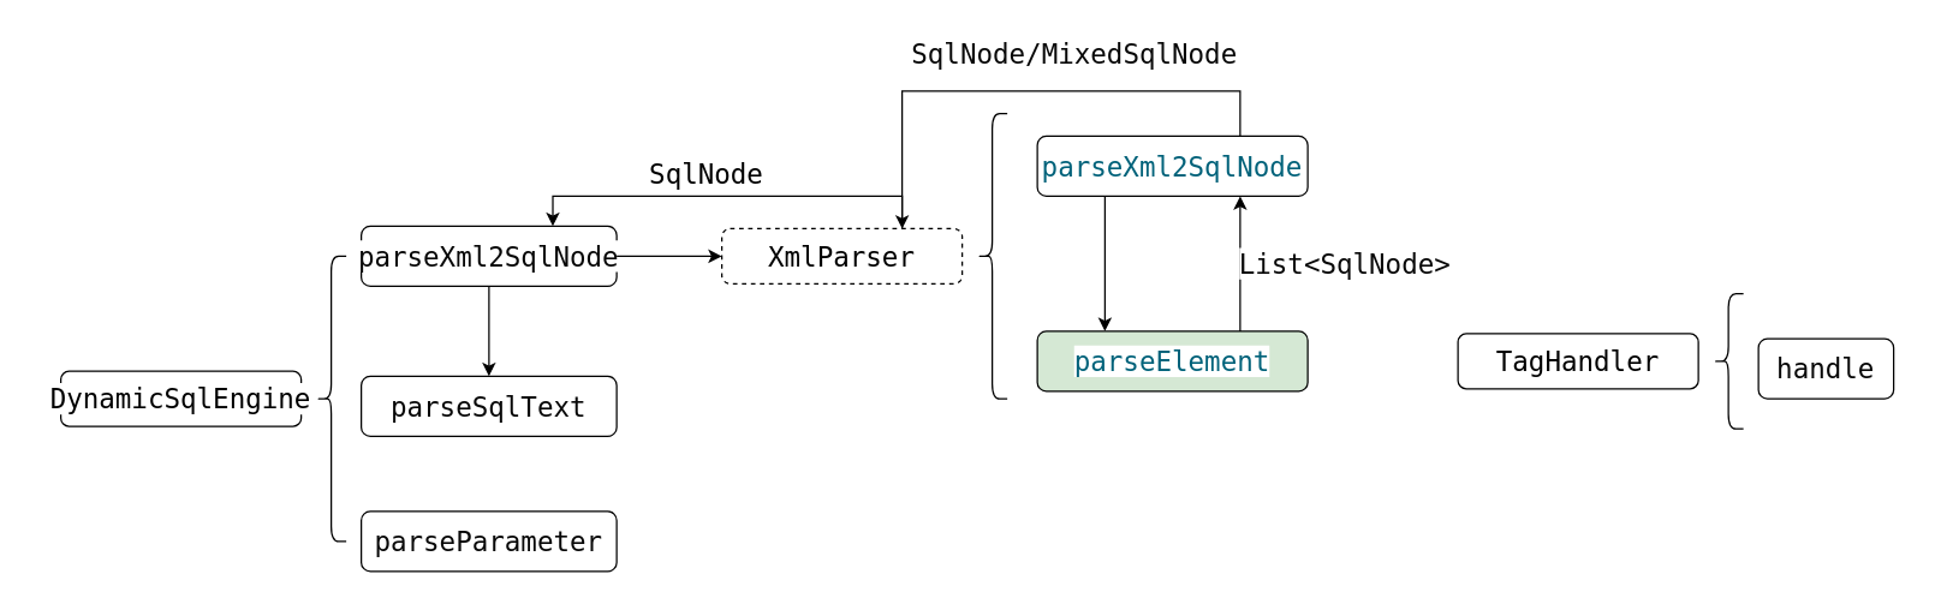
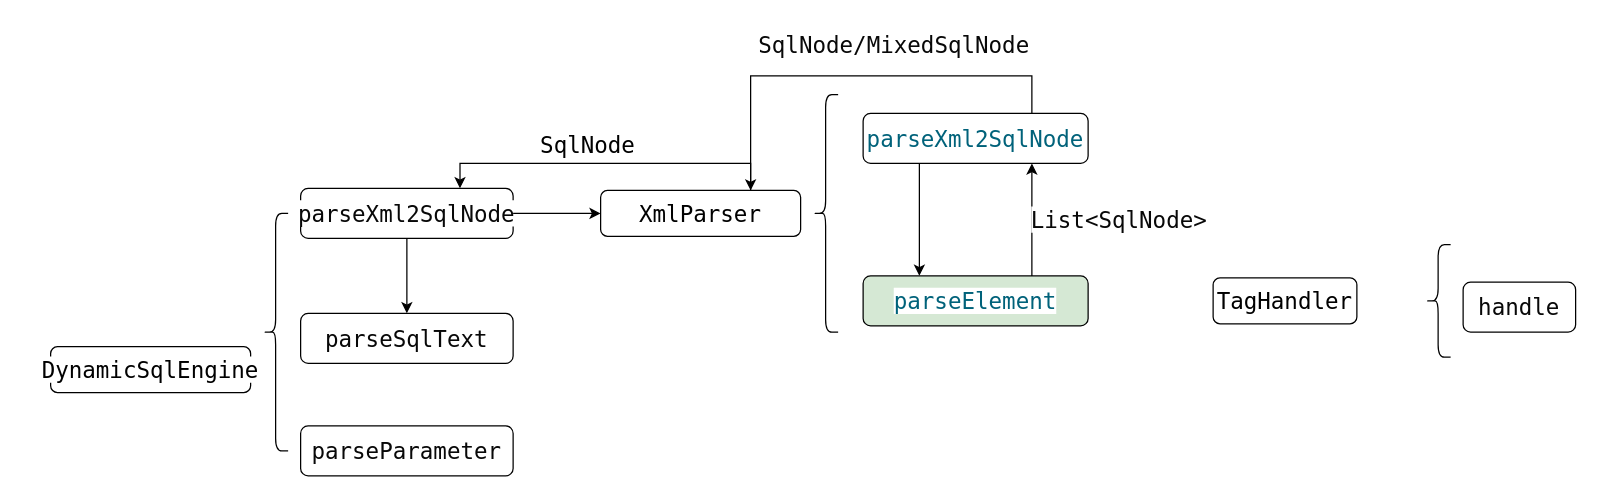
- <mxCell id="8" value="&lt;pre style=&quot;background-color:#ffffff;color:#080808;font-family:'JetBrains Mono',monospace;font-size:13.5pt;&quot;&gt;&lt;pre style=&quot;font-family: &amp;quot;JetBrains Mono&amp;quot;, monospace; font-size: 13.5pt;&quot;&gt;&lt;span style=&quot;color:#000000;&quot;&gt;XmlParser&lt;/span&gt;&lt;/pre&gt;&lt;/pre&gt;" style="rounded=1;whiteSpace=wrap;html=1;fontSize=12;glass=0;strokeWidth=1;shadow=0;dashed=1;" vertex="1" parent="7"><mxGeometry x="20" y="76.67" width="160" height="36.67" as="geometry" /></mxCell>
+ <mxCell id="8" value="&lt;pre style=&quot;background-color:#ffffff;color:#080808;font-family:'JetBrains Mono',monospace;font-size:13.5pt;&quot;&gt;&lt;pre style=&quot;font-family: &amp;quot;JetBrains Mono&amp;quot;, monospace; font-size: 13.5pt;&quot;&gt;&lt;span style=&quot;color:#000000;&quot;&gt;XmlParser&lt;/span&gt;&lt;/pre&gt;&lt;/pre&gt;" style="rounded=1;whiteSpace=wrap;html=1;fontSize=12;glass=0;strokeWidth=1;shadow=0;" vertex="1" parent="7"><mxGeometry x="20" y="76.67" width="160" height="36.67" as="geometry" /></mxCell>
- <mxCell id="26" value="&lt;pre style=&quot;background-color:#ffffff;color:#080808;font-family:'JetBrains Mono',monospace;font-size:13.5pt;&quot;&gt;&lt;pre style=&quot;font-family: &amp;quot;JetBrains Mono&amp;quot;, monospace; font-size: 13.5pt;&quot;&gt;&lt;span style=&quot;color:#000000;&quot;&gt;TagHandler&lt;/span&gt;&lt;/pre&gt;&lt;/pre&gt;" style="rounded=1;whiteSpace=wrap;html=1;fontSize=12;glass=0;strokeWidth=1;shadow=0;" vertex="1" parent="25"><mxGeometry x="20" y="76.67" width="160" height="36.67" as="geometry" /></mxCell>
+ <mxCell id="26" value="&lt;pre style=&quot;background-color:#ffffff;color:#080808;font-family:'JetBrains Mono',monospace;font-size:13.5pt;&quot;&gt;&lt;pre style=&quot;font-family: &amp;quot;JetBrains Mono&amp;quot;, monospace; font-size: 13.5pt;&quot;&gt;&lt;span style=&quot;color:#000000;&quot;&gt;TagHandler&lt;/span&gt;&lt;/pre&gt;&lt;/pre&gt;" style="rounded=1;whiteSpace=wrap;html=1;fontSize=12;glass=0;strokeWidth=1;shadow=0;" vertex="1" parent="25"><mxGeometry x="20" y="76.67" width="115" height="36.67" as="geometry" /></mxCell>
- <mxCell id="3" value="&lt;pre style=&quot;background-color:#ffffff;color:#080808;font-family:'JetBrains Mono',monospace;font-size:13.5pt;&quot;&gt;&lt;pre style=&quot;font-family: &amp;quot;JetBrains Mono&amp;quot;, monospace; font-size: 13.5pt;&quot;&gt;&lt;span style=&quot;color:#000000;&quot;&gt;DynamicSqlEngine&lt;/span&gt;&lt;/pre&gt;&lt;/pre&gt;" style="rounded=1;whiteSpace=wrap;html=1;fontSize=12;glass=0;strokeWidth=1;shadow=0;" vertex="1" parent="2"><mxGeometry x="20" y="76.67" width="160" height="36.67" as="geometry" /></mxCell>
+ <mxCell id="3" value="&lt;pre style=&quot;background-color:#ffffff;color:#080808;font-family:'JetBrains Mono',monospace;font-size:13.5pt;&quot;&gt;&lt;pre style=&quot;font-family: &amp;quot;JetBrains Mono&amp;quot;, monospace; font-size: 13.5pt;&quot;&gt;&lt;span style=&quot;color:#000000;&quot;&gt;DynamicSqlEngine&lt;/span&gt;&lt;/pre&gt;&lt;/pre&gt;" style="rounded=1;whiteSpace=wrap;html=1;fontSize=12;glass=0;strokeWidth=1;shadow=0;" vertex="1" parent="2"><mxGeometry x="20" y="106.67" width="160" height="36.67" as="geometry" /></mxCell>
